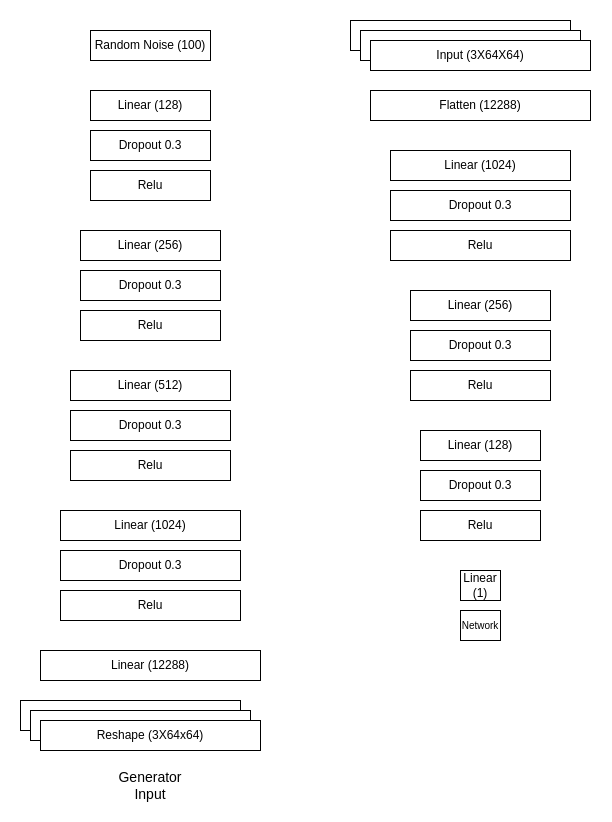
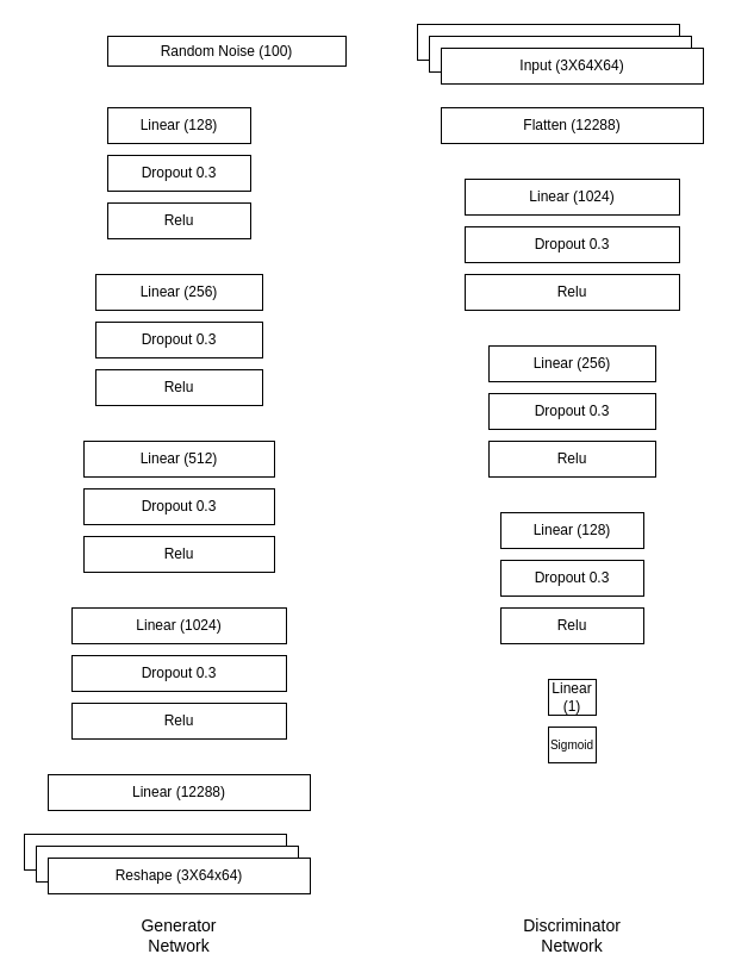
- <mxCell id="2" value="Random Noise (100)" style="rounded=0;whiteSpace=wrap;html=1;" vertex="1" parent="1"><mxGeometry x="90" y="30" width="120" height="30" as="geometry" /></mxCell>
+ <mxCell id="2" value="Random Noise (100)" style="rounded=0;whiteSpace=wrap;html=1;" vertex="1" parent="1"><mxGeometry x="90" y="30" width="200" height="25" as="geometry" /></mxCell>
- <mxCell id="27" value="&lt;font style=&quot;font-size: 10px;&quot;&gt;Network&lt;/font&gt;" style="rounded=0;whiteSpace=wrap;html=1;" vertex="1" parent="1"><mxGeometry x="460" y="610" width="40" height="30" as="geometry" /></mxCell>
+ <mxCell id="27" value="&lt;font style=&quot;font-size: 10px;&quot;&gt;Sigmoid&lt;/font&gt;" style="rounded=0;whiteSpace=wrap;html=1;" vertex="1" parent="1"><mxGeometry x="460" y="610" width="40" height="30" as="geometry" /></mxCell>
- <mxCell id="28" value="&lt;font style=&quot;font-size: 14px;&quot;&gt;Generator&lt;br&gt;Input&lt;br&gt;&lt;/font&gt;" style="text;html=1;strokeColor=none;fillColor=none;align=center;verticalAlign=middle;whiteSpace=wrap;rounded=0;fontSize=10;" vertex="1" parent="1"><mxGeometry x="120" y="770" width="60" height="30" as="geometry" /></mxCell>
+ <mxCell id="28" value="&lt;font style=&quot;font-size: 14px;&quot;&gt;Generator&lt;br&gt;Network&lt;br&gt;&lt;/font&gt;" style="text;html=1;strokeColor=none;fillColor=none;align=center;verticalAlign=middle;whiteSpace=wrap;rounded=0;fontSize=10;" vertex="1" parent="1"><mxGeometry x="120" y="770" width="60" height="30" as="geometry" /></mxCell>
+ <mxCell id="29" value="&lt;font style=&quot;font-size: 14px;&quot;&gt;Discriminator&lt;br&gt;Network&lt;br&gt;&lt;/font&gt;" style="text;html=1;strokeColor=none;fillColor=none;align=center;verticalAlign=middle;whiteSpace=wrap;rounded=0;fontSize=10;" vertex="1" parent="1"><mxGeometry x="450" y="770" width="60" height="30" as="geometry" /></mxCell>
